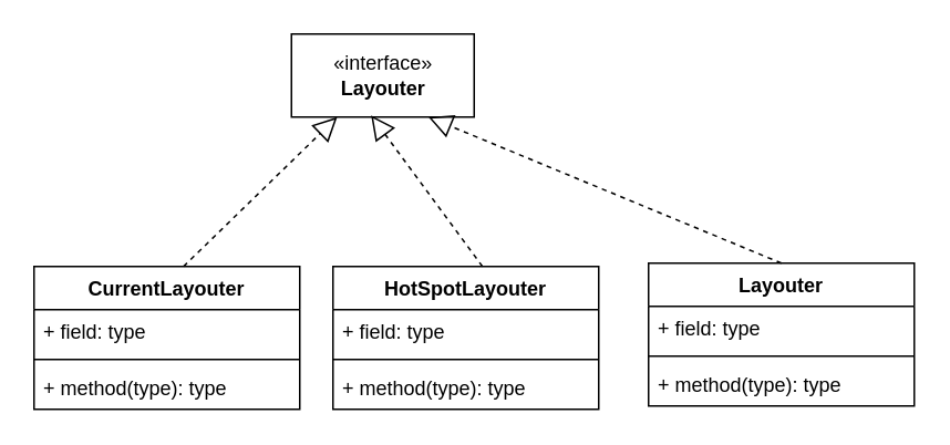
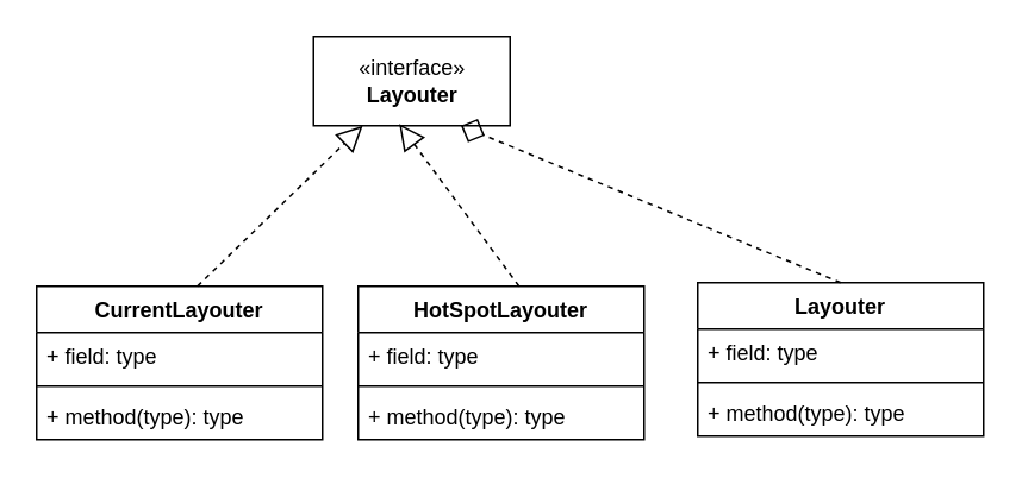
- <mxCell id="17" value="" style="endArrow=block;dashed=1;endFill=0;endSize=12;html=1;entryX=0.75;entryY=1;entryDx=0;entryDy=0;exitX=0.5;exitY=0;exitDx=0;exitDy=0;" edge="1" parent="1" source="13" target="2"><mxGeometry width="160" relative="1" as="geometry"><mxPoint x="460" y="160" as="sourcePoint" /><mxPoint x="620" y="160" as="targetPoint" /></mxGeometry></mxCell>
+ <mxCell id="17" value="" style="endArrow=diamond;dashed=1;endFill=0;endSize=12;html=1;entryX=0.75;entryY=1;entryDx=0;entryDy=0;exitX=0.5;exitY=0;exitDx=0;exitDy=0;" edge="1" parent="1" source="13" target="2"><mxGeometry width="160" relative="1" as="geometry"><mxPoint x="460" y="160" as="sourcePoint" /><mxPoint x="620" y="160" as="targetPoint" /></mxGeometry></mxCell>
